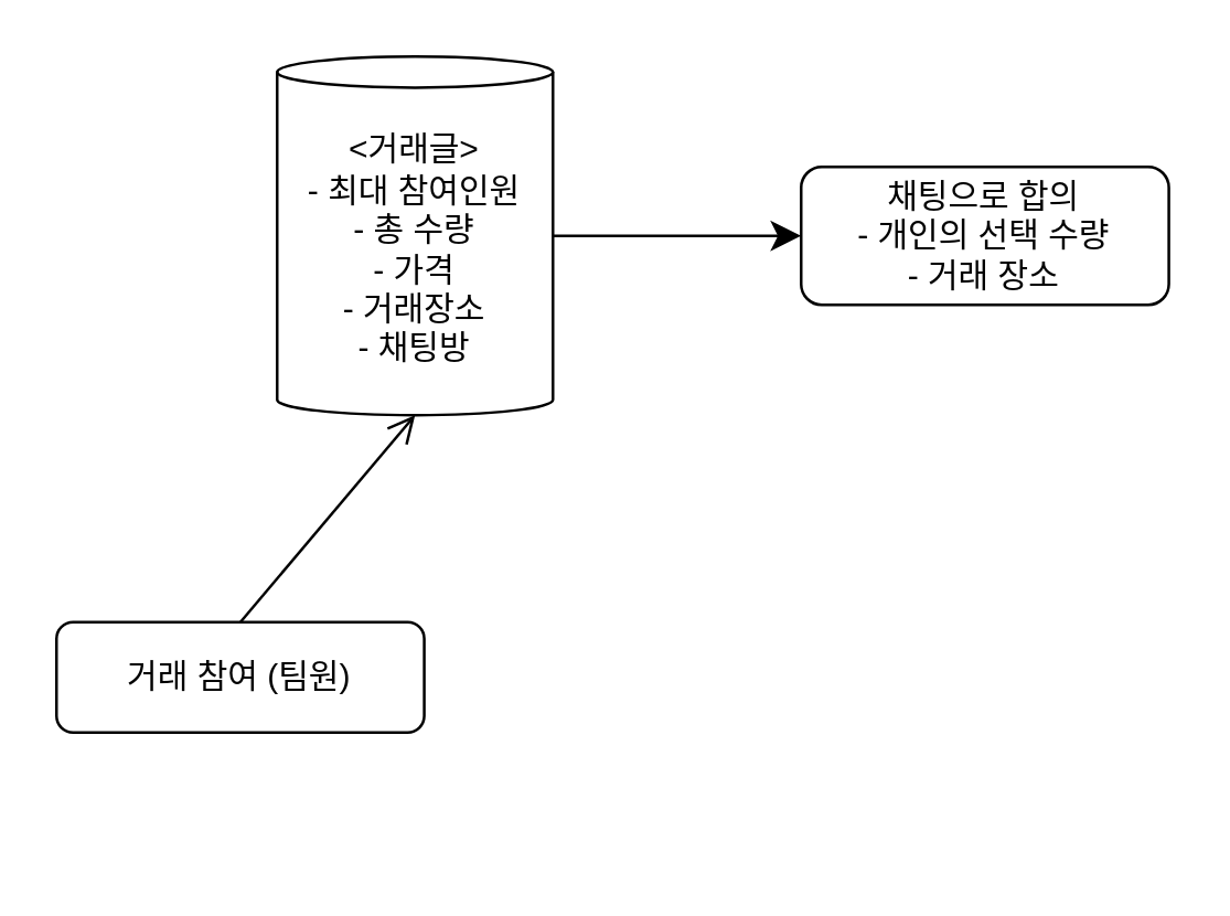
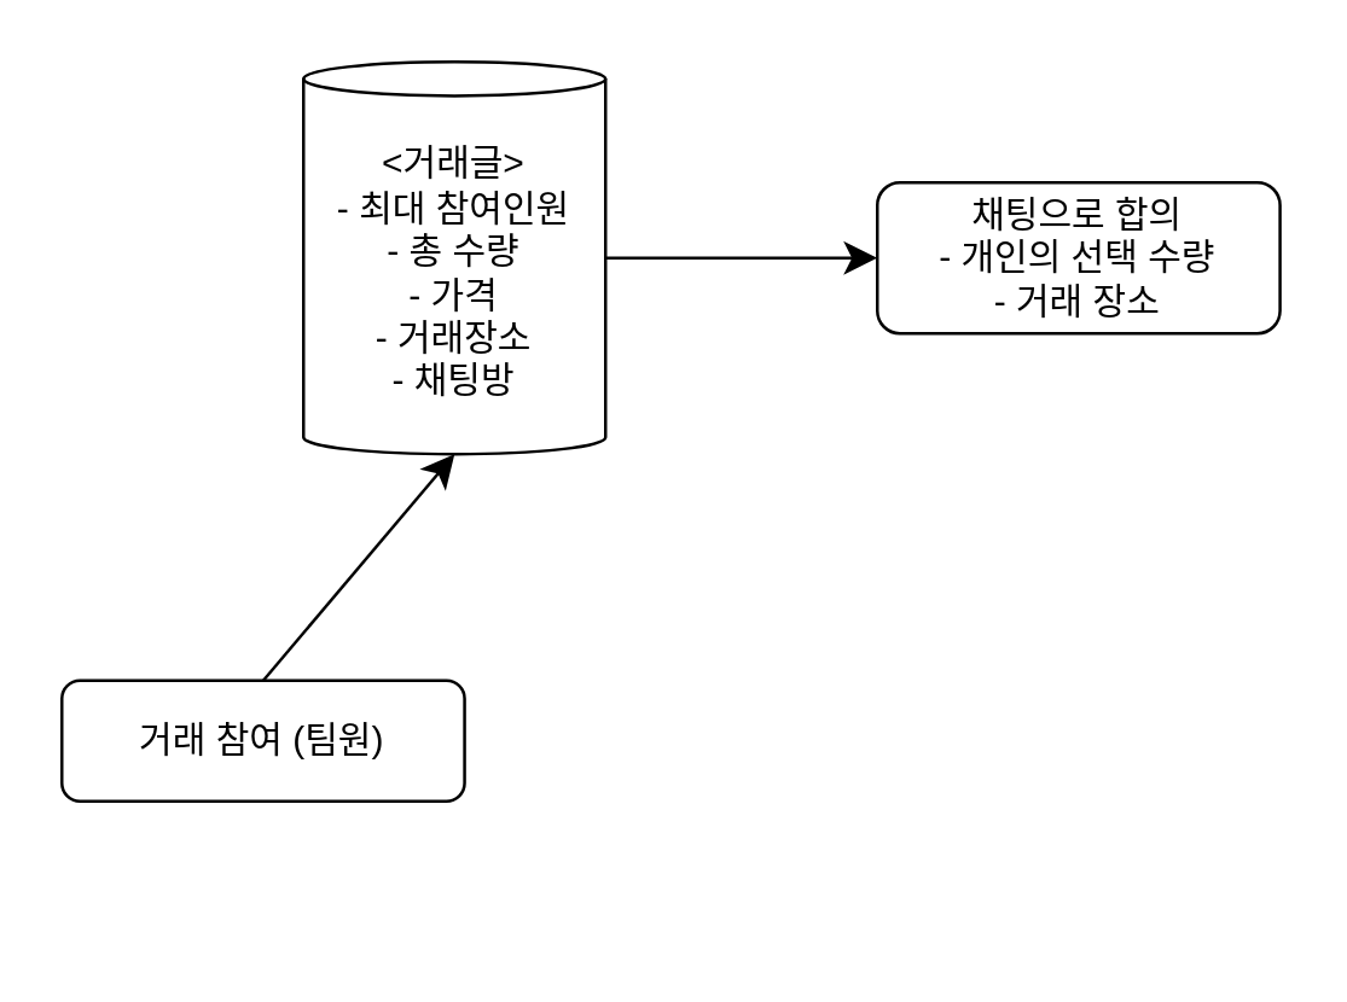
- <mxCell id="5" style="edgeStyle=none;curved=1;rounded=0;orthogonalLoop=1;jettySize=auto;html=1;exitX=0.5;exitY=0;exitDx=0;exitDy=0;entryX=0.5;entryY=1;entryDx=0;entryDy=0;entryPerimeter=0;fontSize=12;startSize=8;endSize=8;endArrow=open;" edge="1" parent="1" source="2" target="4"><mxGeometry relative="1" as="geometry" /></mxCell>
+ <mxCell id="5" style="edgeStyle=none;curved=1;rounded=0;orthogonalLoop=1;jettySize=auto;html=1;exitX=0.5;exitY=0;exitDx=0;exitDy=0;entryX=0.5;entryY=1;entryDx=0;entryDy=0;entryPerimeter=0;fontSize=12;startSize=8;endSize=8;" edge="1" parent="1" source="2" target="4"><mxGeometry relative="1" as="geometry" /></mxCell>
